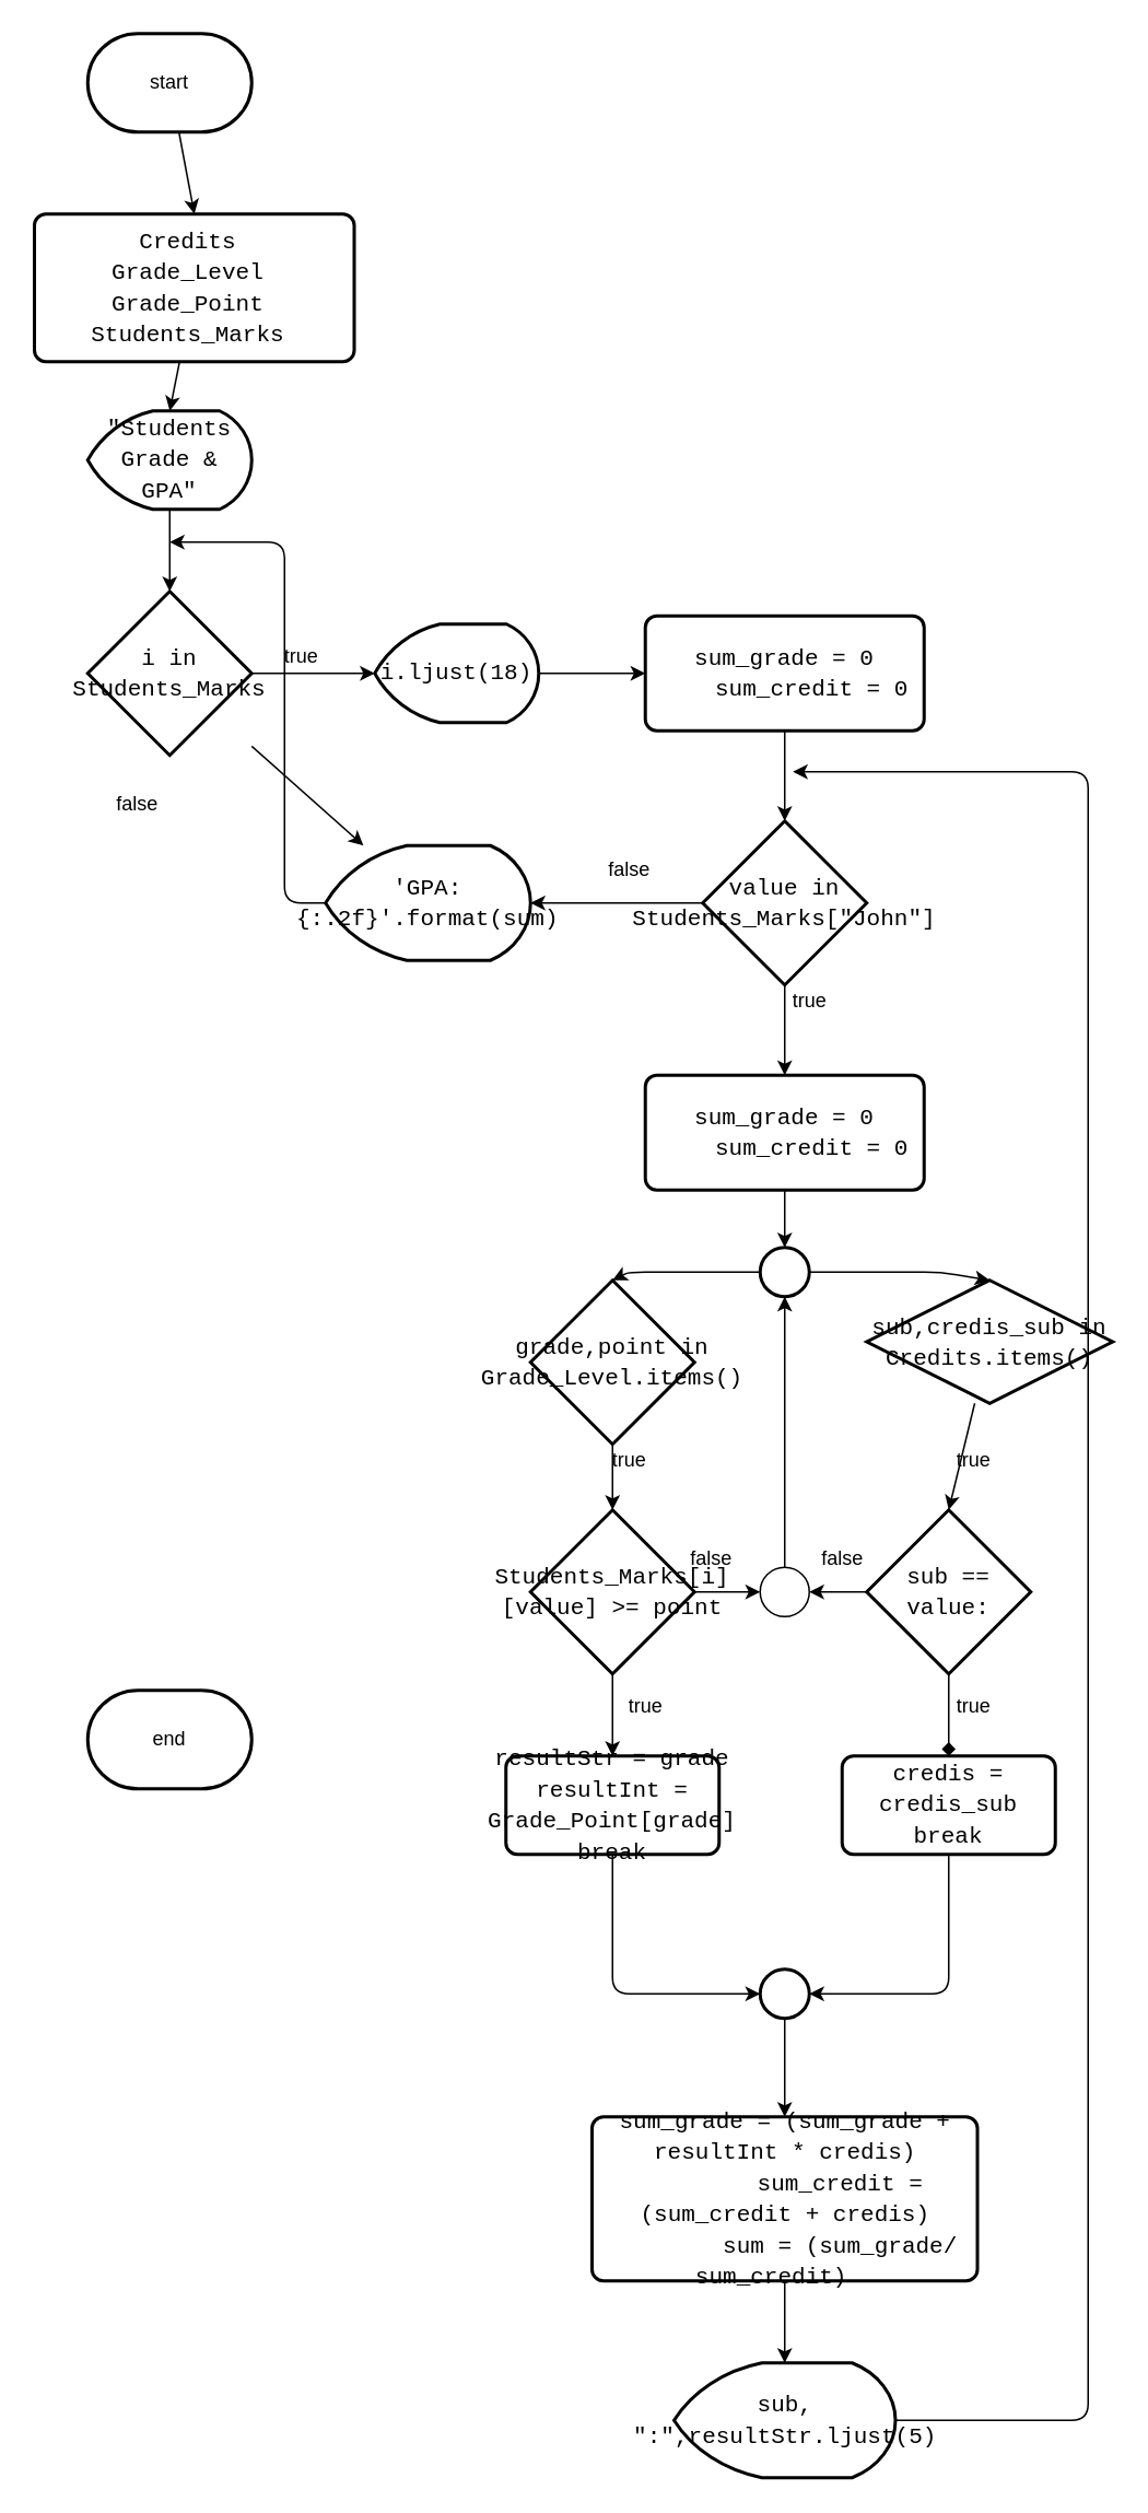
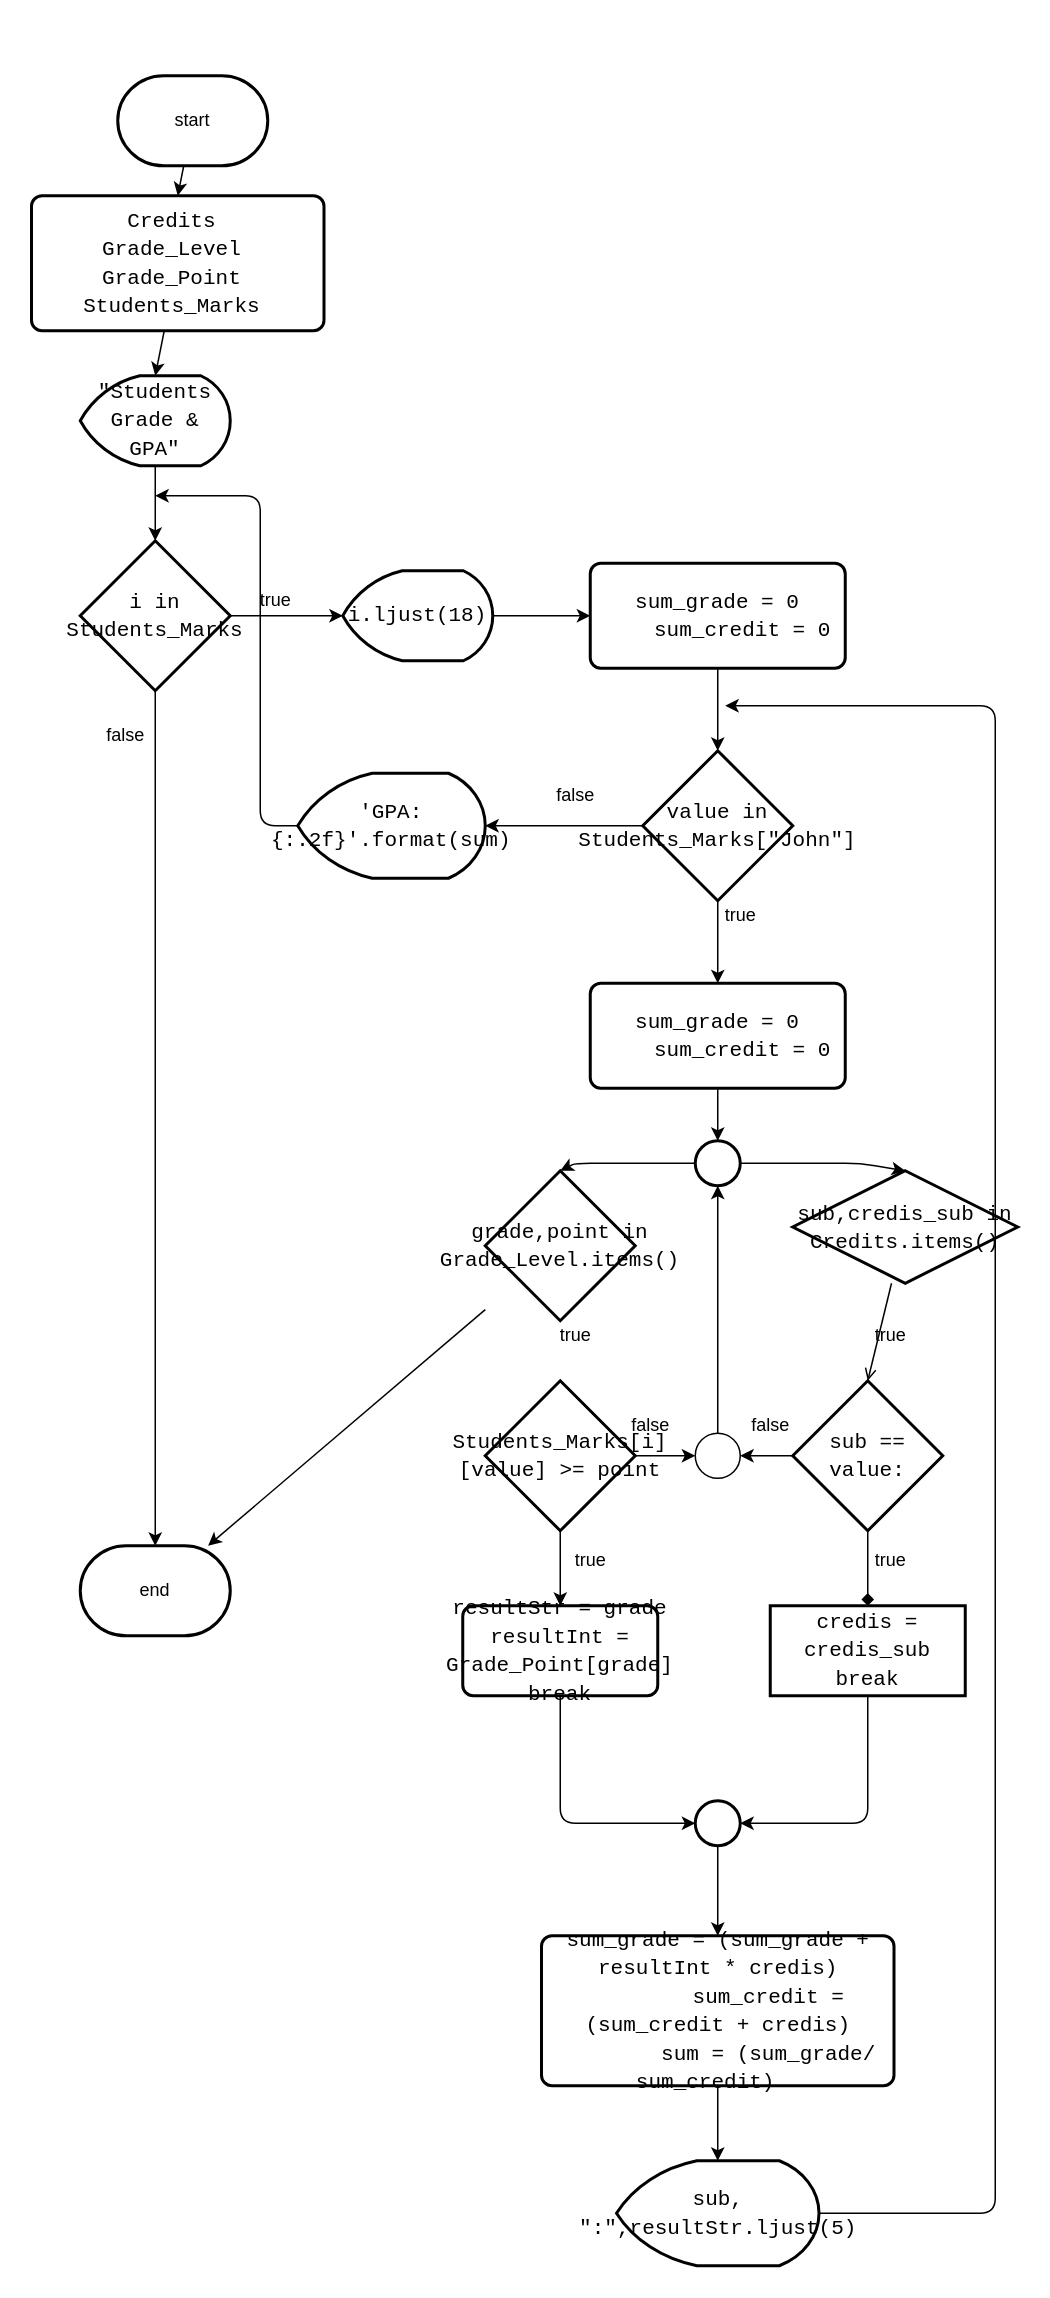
- <mxCell id="4" value="start" style="strokeWidth=2;html=1;shape=mxgraph.flowchart.terminator;whiteSpace=wrap;fontColor=default;labelBackgroundColor=none;" vertex="1" parent="1"><mxGeometry x="53" y="20" width="100" height="60" as="geometry" /></mxCell>
+ <mxCell id="4" value="start" style="strokeWidth=2;html=1;shape=mxgraph.flowchart.terminator;whiteSpace=wrap;fontColor=default;labelBackgroundColor=none;" vertex="1" parent="1"><mxGeometry x="78" y="50" width="100" height="60" as="geometry" /></mxCell>
- <mxCell id="9" style="edgeStyle=none;html=1;fontColor=default;labelBackgroundColor=none;" edge="1" parent="1" source="10" target="46"><mxGeometry relative="1" as="geometry"><mxPoint x="103" y="1070" as="targetPoint" /></mxGeometry></mxCell>
+ <mxCell id="9" style="edgeStyle=none;html=1;fontColor=default;entryX=0.5;entryY=0;entryDx=0;entryDy=0;entryPerimeter=0;labelBackgroundColor=none;" edge="1" parent="1" source="10" target="2"><mxGeometry relative="1" as="geometry"><mxPoint x="103" y="1070" as="targetPoint" /></mxGeometry></mxCell>
- <mxCell id="20" style="edgeStyle=none;html=1;entryX=0.5;entryY=0;entryDx=0;entryDy=0;entryPerimeter=0;fontColor=default;labelBackgroundColor=none;" edge="1" parent="1" source="21" target="26"><mxGeometry relative="1" as="geometry" /></mxCell>
+ <mxCell id="20" style="edgeStyle=none;html=1;fontColor=default;labelBackgroundColor=none;" edge="1" parent="1" source="21" target="2"><mxGeometry relative="1" as="geometry" /></mxCell>
- <mxCell id="22" style="edgeStyle=none;html=1;entryX=0.5;entryY=0;entryDx=0;entryDy=0;entryPerimeter=0;fontColor=default;labelBackgroundColor=none;" edge="1" parent="1" source="23" target="29"><mxGeometry relative="1" as="geometry" /></mxCell>
+ <mxCell id="22" style="edgeStyle=none;html=1;entryX=0.5;entryY=0;entryDx=0;entryDy=0;entryPerimeter=0;fontColor=default;labelBackgroundColor=none;endArrow=open;" edge="1" parent="1" source="23" target="29"><mxGeometry relative="1" as="geometry" /></mxCell>
- <mxCell id="33" value="&lt;div style=&quot;font-family: consolas, &amp;quot;courier new&amp;quot;, monospace; font-size: 14px; line-height: 19px;&quot;&gt;&lt;div&gt;credis = credis_sub&lt;/div&gt;&lt;div&gt;&lt;span style=&quot;&quot;&gt;break&lt;/span&gt;&lt;/div&gt;&lt;/div&gt;" style="rounded=1;whiteSpace=wrap;html=1;absoluteArcSize=1;arcSize=14;strokeWidth=2;labelBackgroundColor=none;fontColor=default;" vertex="1" parent="1"><mxGeometry x="513" y="1070" width="130" height="60" as="geometry" /></mxCell>
+ <mxCell id="33" value="&lt;div style=&quot;font-family: consolas, &amp;quot;courier new&amp;quot;, monospace; font-size: 14px; line-height: 19px;&quot;&gt;&lt;div&gt;credis = credis_sub&lt;/div&gt;&lt;div&gt;&lt;span style=&quot;&quot;&gt;break&lt;/span&gt;&lt;/div&gt;&lt;/div&gt;" style="whiteSpace=wrap;html=1;absoluteArcSize=1;arcSize=14;strokeWidth=2;labelBackgroundColor=none;fontColor=default;rounded=0;" vertex="1" parent="1"><mxGeometry x="513" y="1070" width="130" height="60" as="geometry" /></mxCell>
